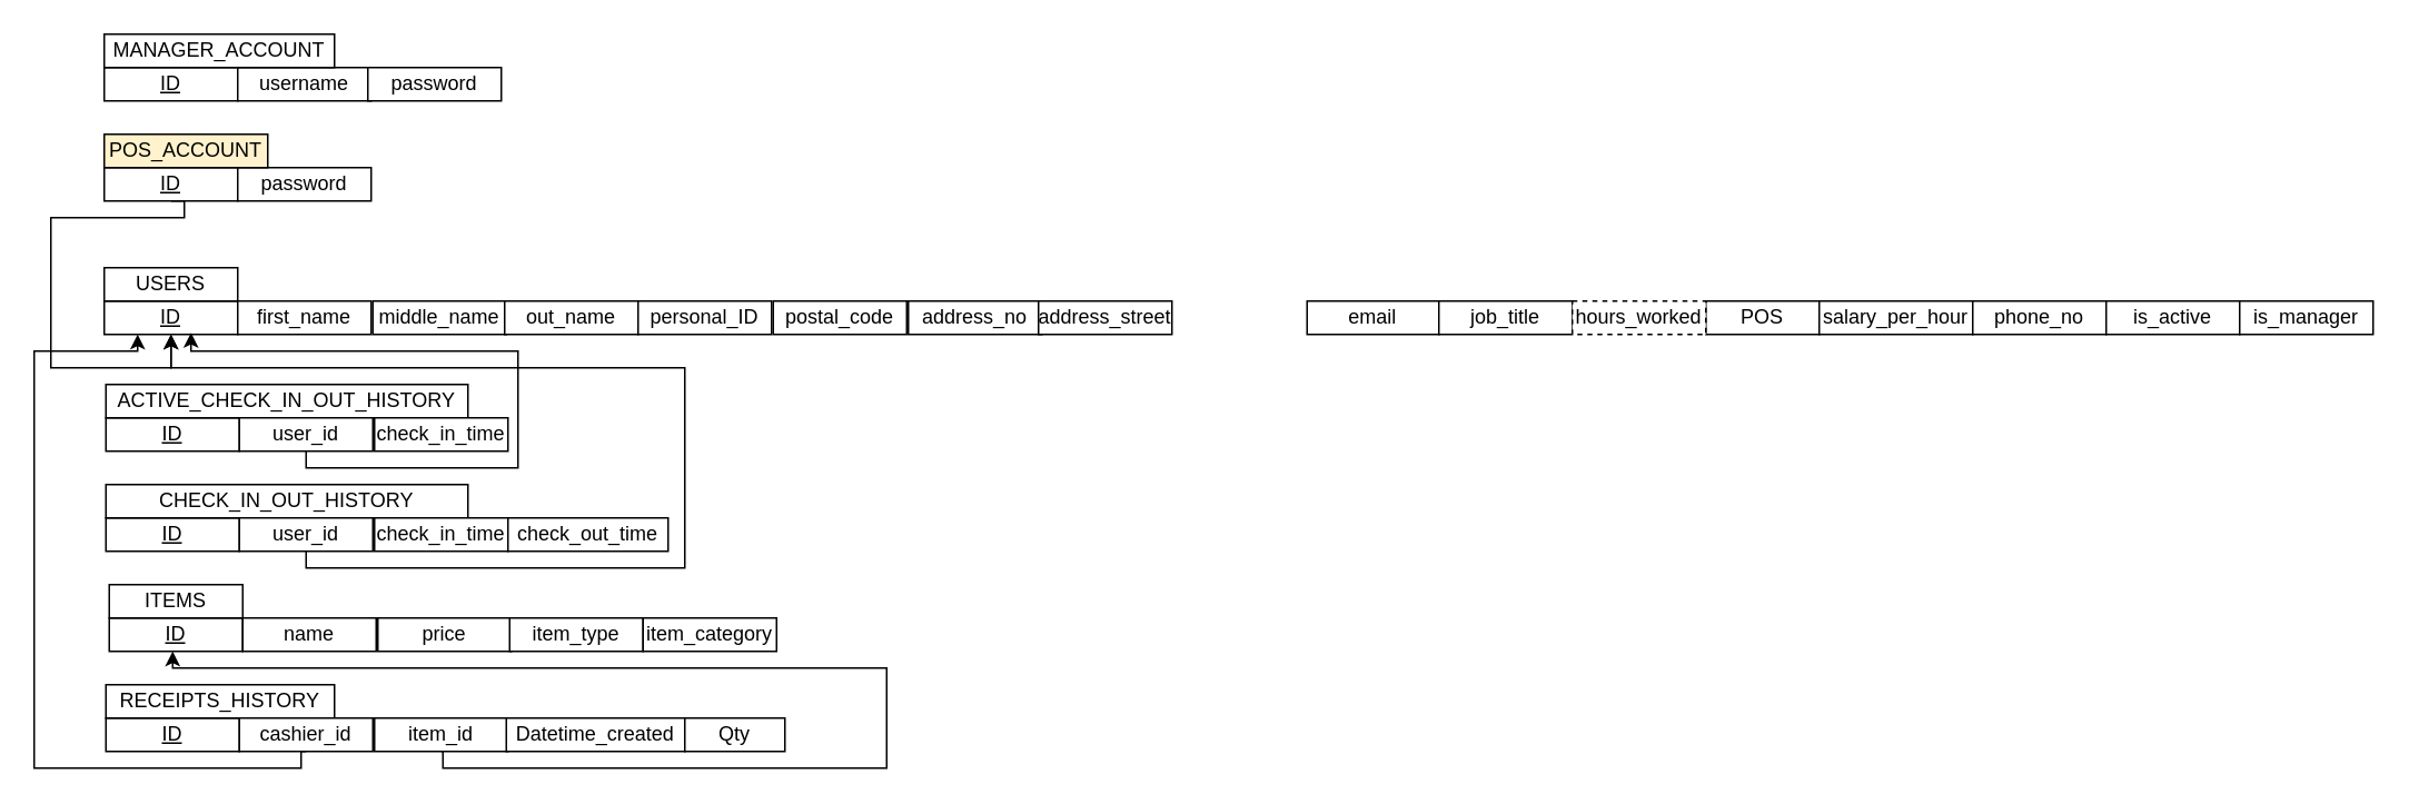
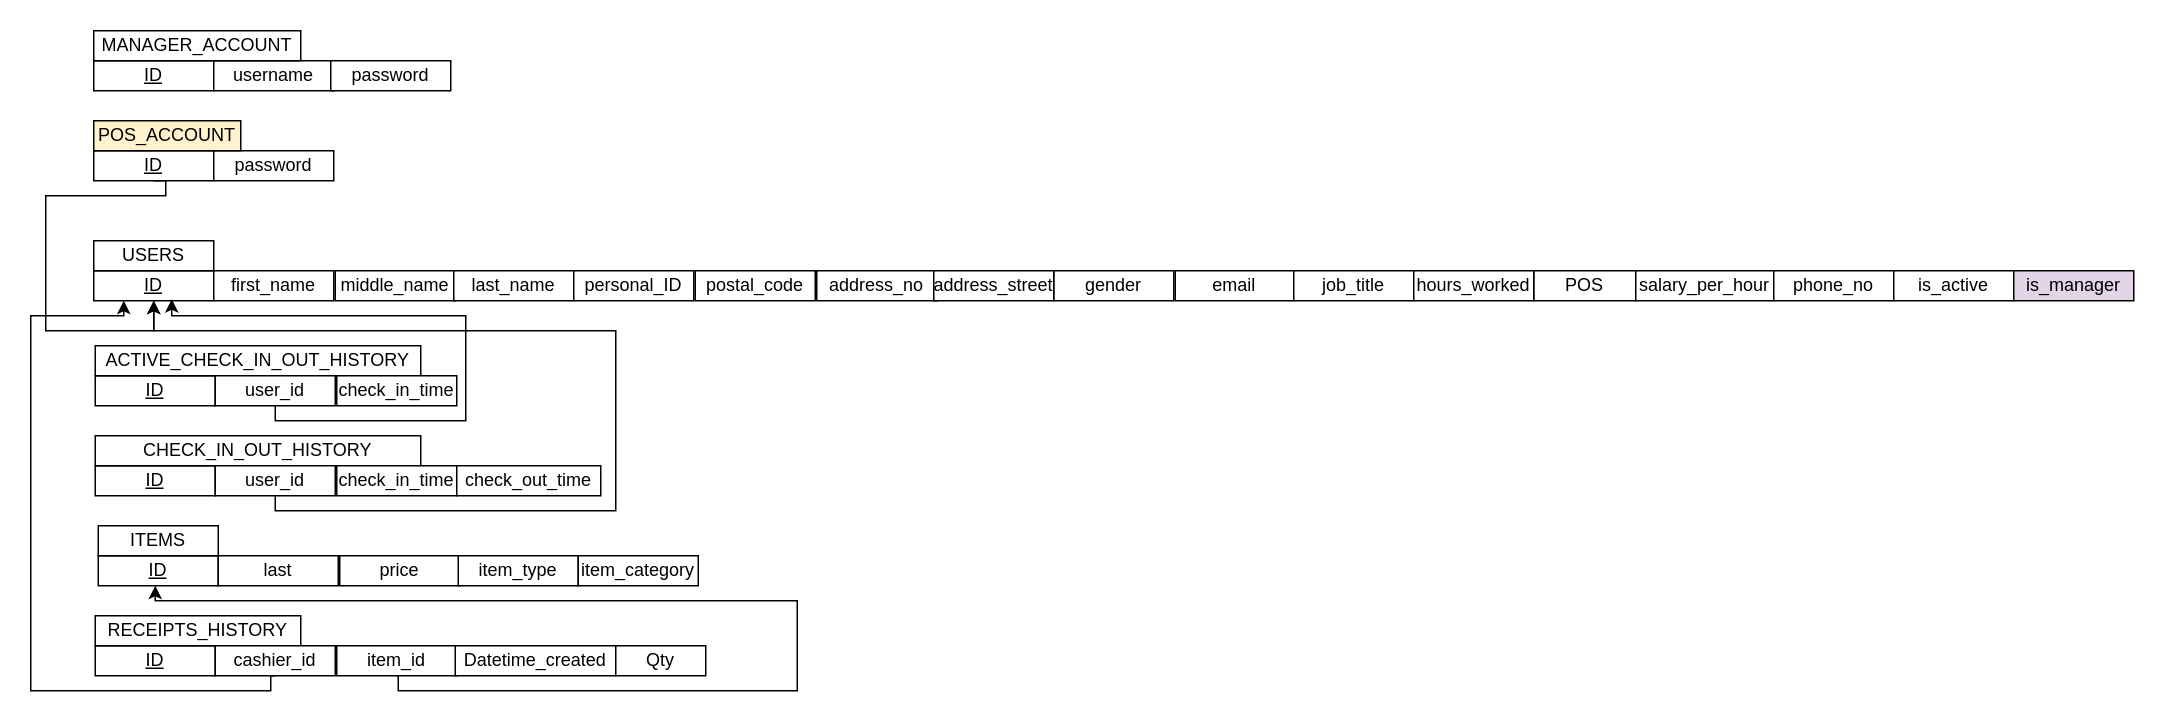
- <mxCell id="20" value="out_name" style="rounded=0;whiteSpace=wrap;html=1;" parent="1" vertex="1"><mxGeometry x="302" y="180" width="80" height="20" as="geometry" /></mxCell>
+ <mxCell id="20" value="last_name" style="rounded=0;whiteSpace=wrap;html=1;" parent="1" vertex="1"><mxGeometry x="302" y="180" width="80" height="20" as="geometry" /></mxCell>
+ <mxCell id="9" value="gender" style="rounded=0;whiteSpace=wrap;html=1;" parent="1" vertex="1"><mxGeometry x="702" y="180" width="80" height="20" as="geometry" /></mxCell>
- <mxCell id="14" value="hours_worked" style="rounded=0;whiteSpace=wrap;html=1;dashed=1;" parent="1" vertex="1"><mxGeometry x="942" y="180" width="80" height="20" as="geometry" /></mxCell>
+ <mxCell id="14" value="hours_worked" style="rounded=0;whiteSpace=wrap;html=1;" parent="1" vertex="1"><mxGeometry x="942" y="180" width="80" height="20" as="geometry" /></mxCell>
- <mxCell id="46" value="is_manager" style="rounded=0;whiteSpace=wrap;html=1;" vertex="1" parent="1"><mxGeometry x="1342" y="180" width="80" height="20" as="geometry" /></mxCell>
+ <mxCell id="46" value="is_manager" style="rounded=0;whiteSpace=wrap;html=1;fillColor=#e1d5e7;" vertex="1" parent="1"><mxGeometry x="1342" y="180" width="80" height="20" as="geometry" /></mxCell>
- <mxCell id="24" value="name" style="rounded=0;whiteSpace=wrap;html=1;" parent="1" vertex="1"><mxGeometry x="145" y="370" width="80" height="20" as="geometry" /></mxCell>
+ <mxCell id="24" value="last" style="rounded=0;whiteSpace=wrap;html=1;" parent="1" vertex="1"><mxGeometry x="145" y="370" width="80" height="20" as="geometry" /></mxCell>
